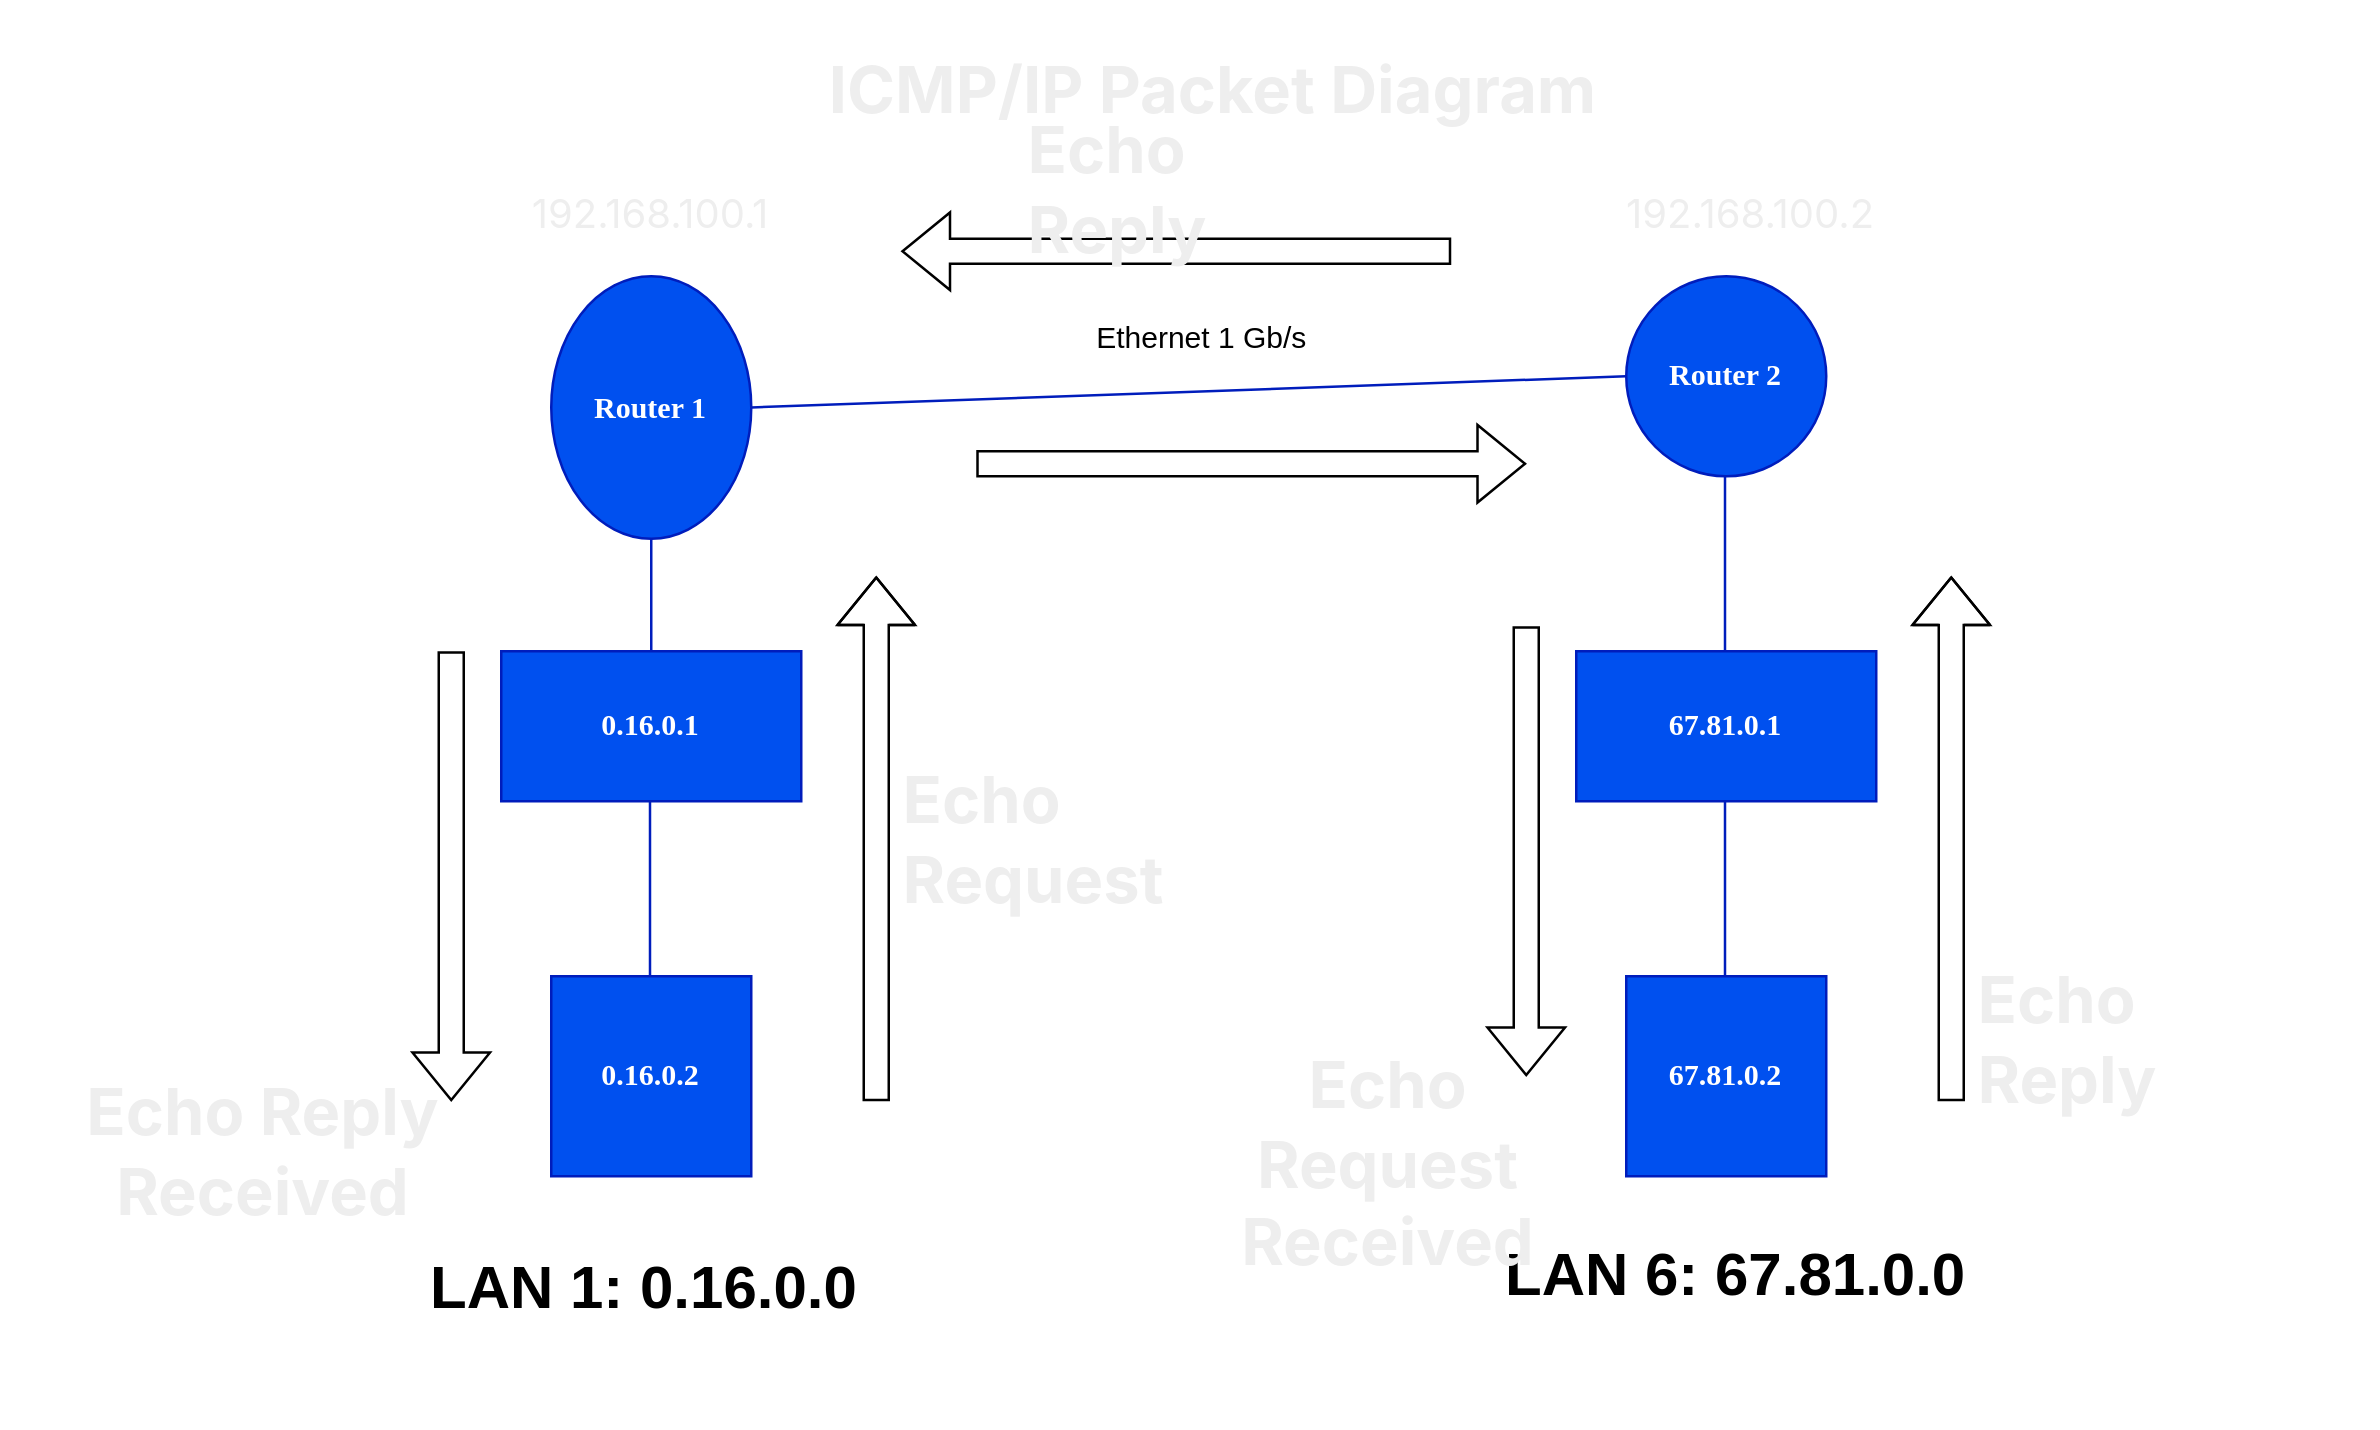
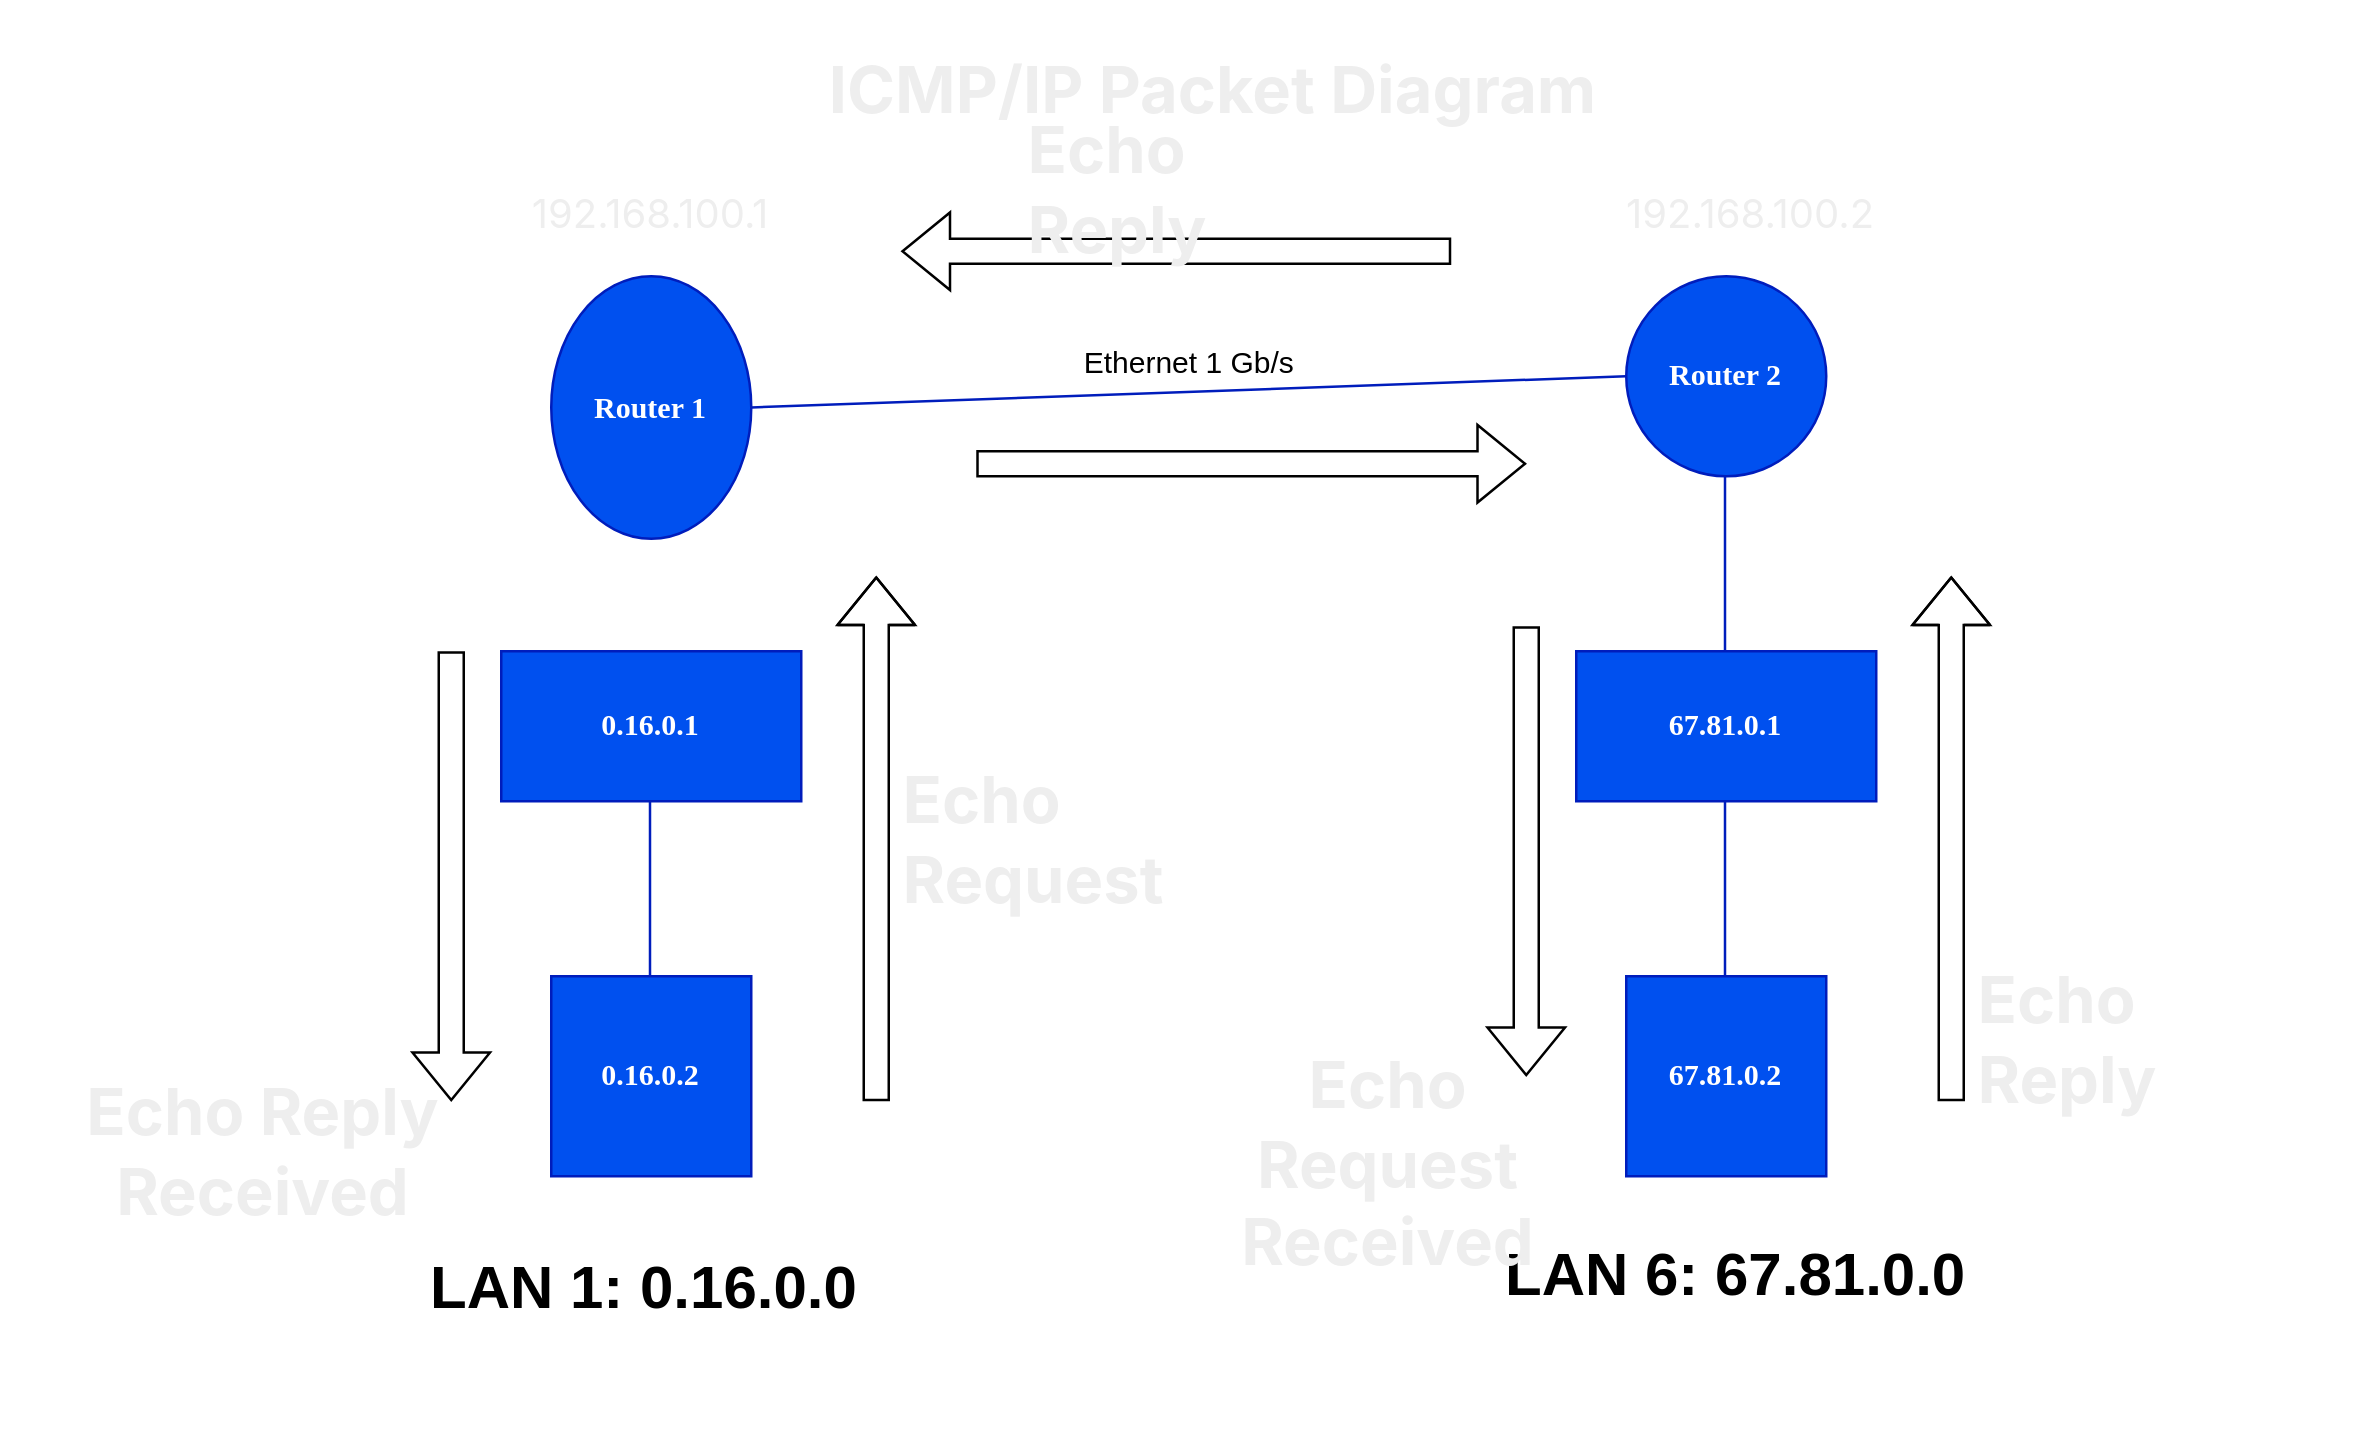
- <mxCell id="17" value="Ethernet 1 Gb/s" style="text;strokeColor=none;align=center;fillColor=none;verticalAlign=middle;rounded=0;fontColor=default;html=1;" parent="1" vertex="1"><mxGeometry x="420" y="120" width="120" height="30" as="geometry" /></mxCell>
+ <mxCell id="17" value="Ethernet 1 Gb/s" style="text;strokeColor=none;align=center;fillColor=none;verticalAlign=middle;rounded=0;fontColor=default;html=1;" parent="1" vertex="1"><mxGeometry x="415" y="130" width="120" height="30" as="geometry" /></mxCell>
- <mxCell id="8" value="" style="endArrow=none;rounded=0;entryX=0.5;entryY=1;entryDx=0;entryDy=0;exitX=0.5;exitY=0;exitDx=0;exitDy=0;labelBackgroundColor=none;strokeColor=#001DBC;fontColor=default;fillColor=#0050ef;fontStyle=1;fontFamily=Verdana;labelBorderColor=none;textShadow=0;" parent="1" source="3" target="6" edge="1"><mxGeometry width="50" height="50" relative="1" as="geometry"><mxPoint x="490" y="310" as="sourcePoint" /><mxPoint x="540" y="260" as="targetPoint" /></mxGeometry></mxCell>
